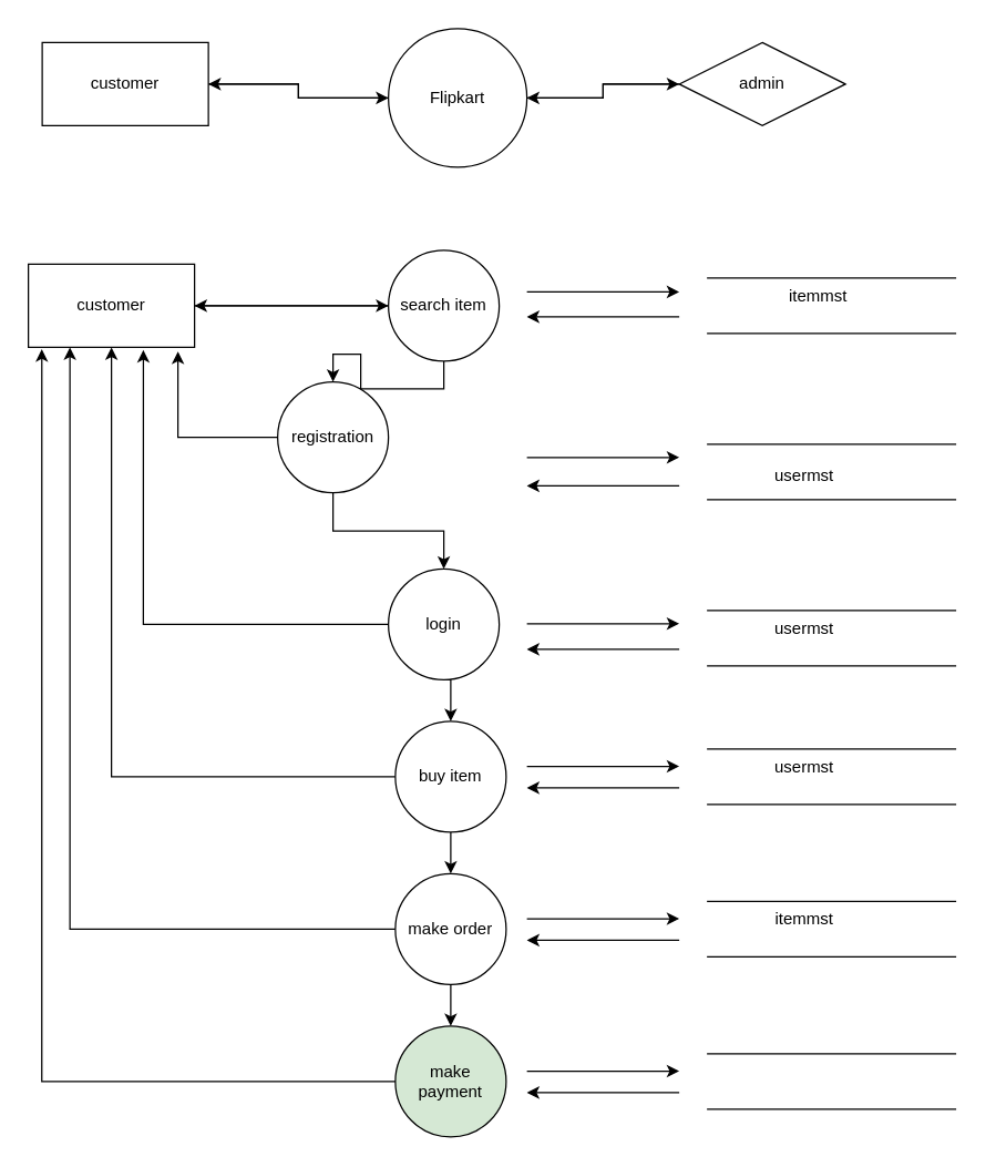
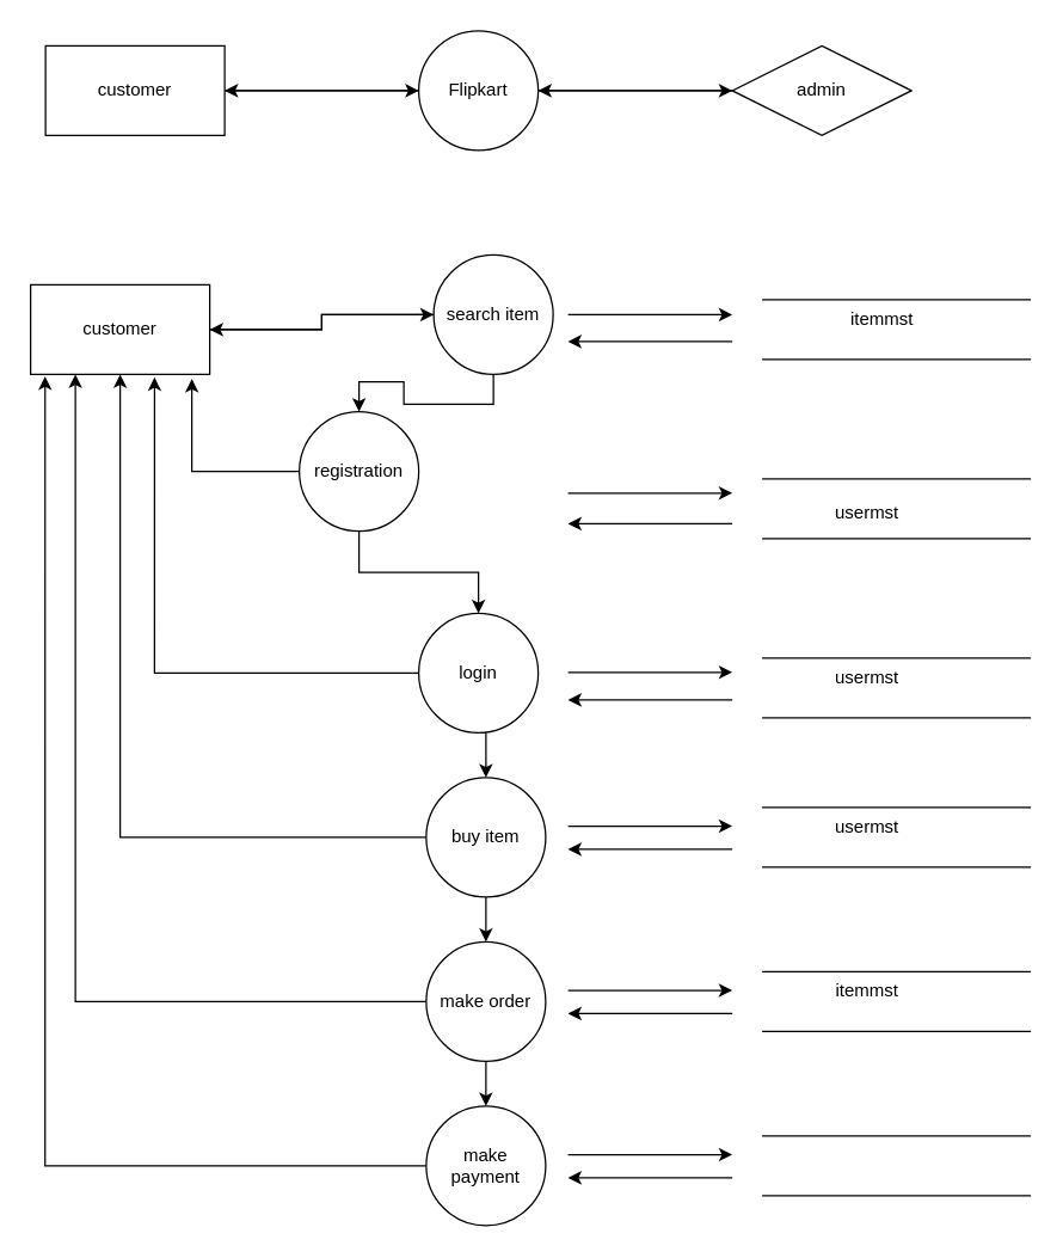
- <mxCell id="5" value="Flipkart" style="ellipse;whiteSpace=wrap;html=1;aspect=fixed;" parent="1" vertex="1"><mxGeometry x="280" y="20" width="100" height="100" as="geometry" /></mxCell>
+ <mxCell id="5" value="Flipkart" style="ellipse;whiteSpace=wrap;html=1;aspect=fixed;" parent="1" vertex="1"><mxGeometry x="280" y="20" width="80" height="80" as="geometry" /></mxCell>
- <mxCell id="12" value="search item" style="ellipse;whiteSpace=wrap;html=1;aspect=fixed;" parent="1" vertex="1"><mxGeometry x="280" y="180" width="80" height="80" as="geometry" /></mxCell>
+ <mxCell id="12" value="search item" style="ellipse;whiteSpace=wrap;html=1;aspect=fixed;" parent="1" vertex="1"><mxGeometry x="290" y="170" width="80" height="80" as="geometry" /></mxCell>
- <mxCell id="25" value="make payment" style="ellipse;whiteSpace=wrap;html=1;aspect=fixed;fillColor=#d5e8d4;" parent="1" vertex="1"><mxGeometry x="285" y="740" width="80" height="80" as="geometry" /></mxCell>
+ <mxCell id="25" value="make payment" style="ellipse;whiteSpace=wrap;html=1;aspect=fixed;" parent="1" vertex="1"><mxGeometry x="285" y="740" width="80" height="80" as="geometry" /></mxCell>
